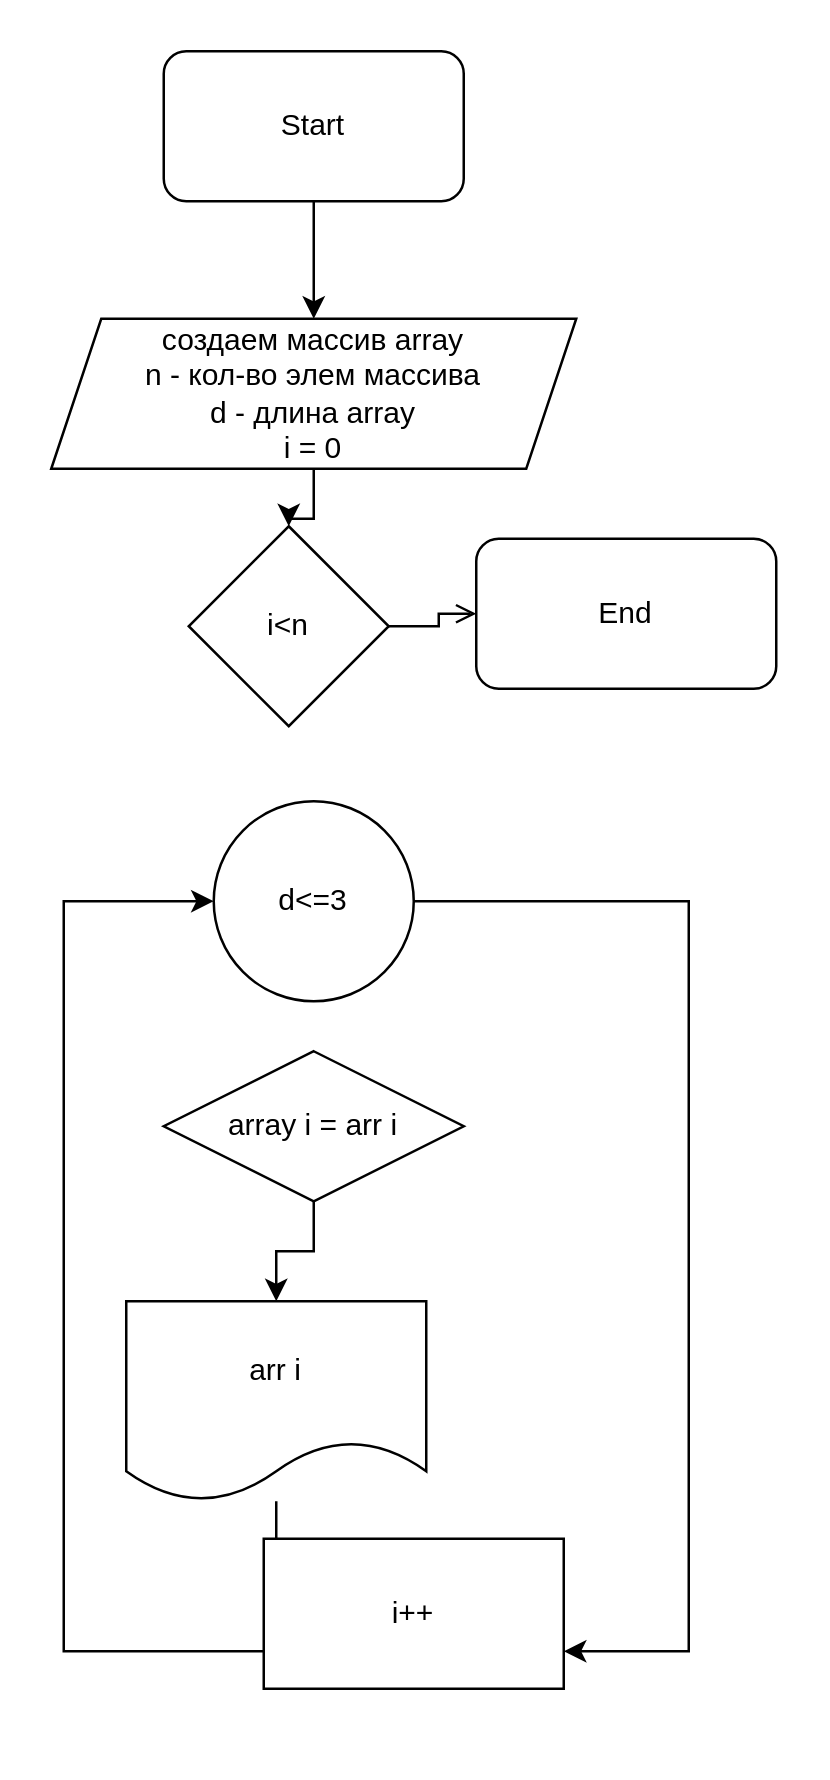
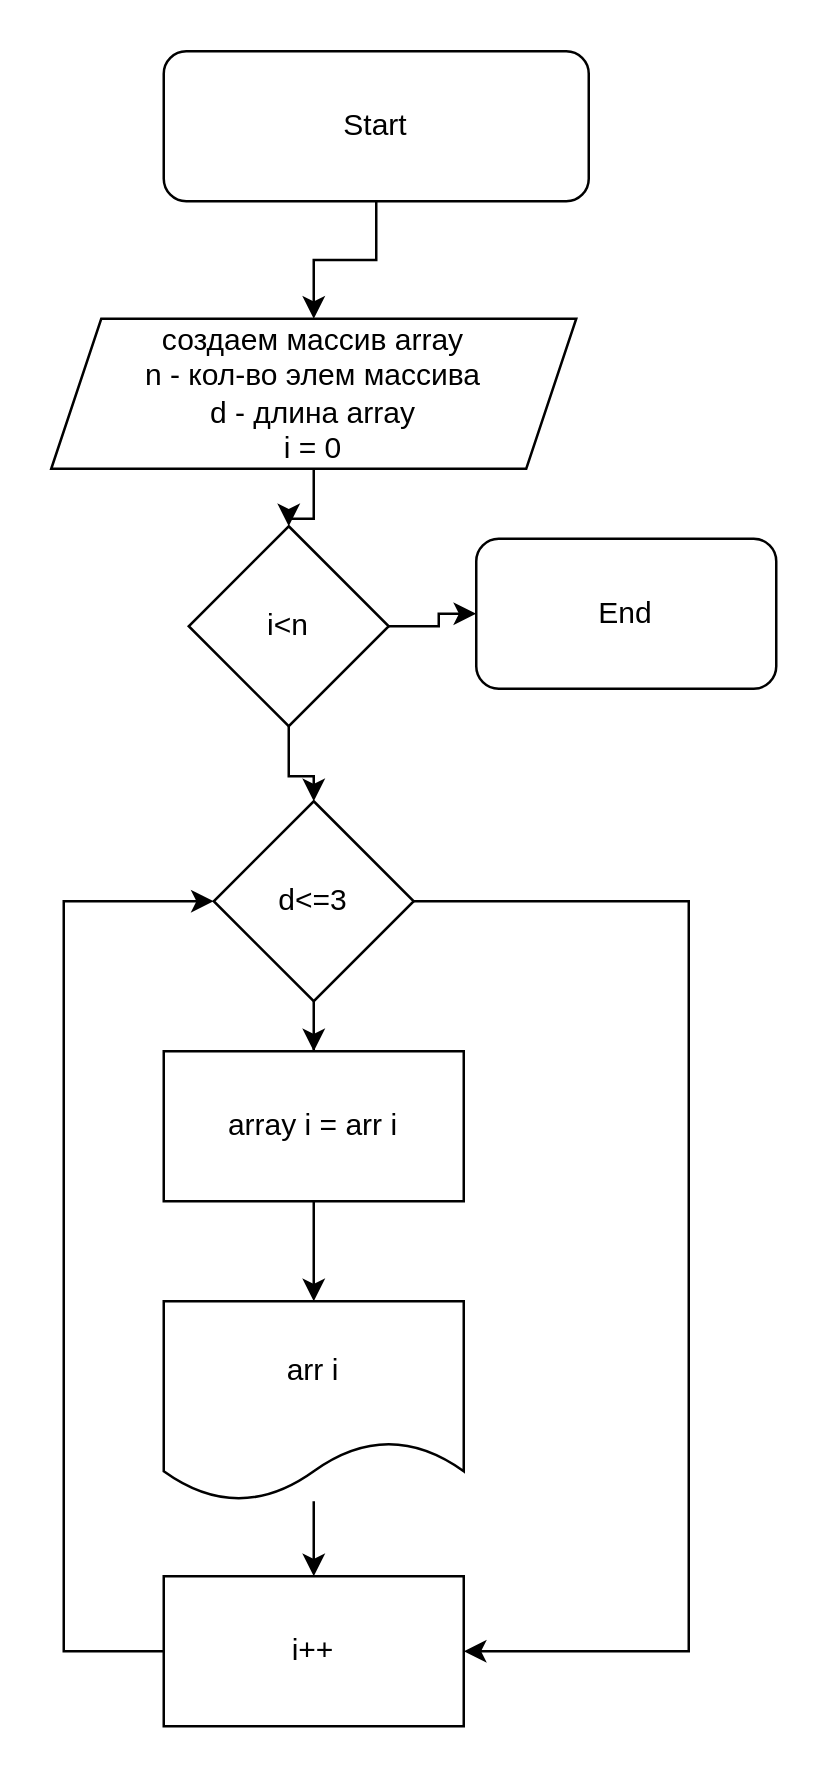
- <mxCell id="3" value="Start" style="rounded=1;whiteSpace=wrap;html=1;" vertex="1" parent="1"><mxGeometry x="65" y="20" width="120" height="60" as="geometry" /></mxCell>
+ <mxCell id="3" value="Start" style="rounded=1;whiteSpace=wrap;html=1;" vertex="1" parent="1"><mxGeometry x="65" y="20" width="170" height="60" as="geometry" /></mxCell>
- <mxCell id="6" value="" style="edgeStyle=orthogonalEdgeStyle;rounded=0;orthogonalLoop=1;jettySize=auto;html=1;endArrow=open;" edge="1" parent="1" source="8" target="9"><mxGeometry relative="1" as="geometry" /></mxCell>
+ <mxCell id="6" value="" style="edgeStyle=orthogonalEdgeStyle;rounded=0;orthogonalLoop=1;jettySize=auto;html=1;" edge="1" parent="1" source="8" target="9"><mxGeometry relative="1" as="geometry" /></mxCell>
+ <mxCell id="7" value="" style="edgeStyle=orthogonalEdgeStyle;rounded=0;orthogonalLoop=1;jettySize=auto;html=1;" edge="1" parent="1" source="8" target="12"><mxGeometry relative="1" as="geometry" /></mxCell>
- <mxCell id="12" value="d&amp;lt;=3" style="ellipse;whiteSpace=wrap;html=1;" vertex="1" parent="1"><mxGeometry x="85" y="320" width="80" height="80" as="geometry" /></mxCell>
+ <mxCell id="12" value="d&amp;lt;=3" style="rhombus;whiteSpace=wrap;html=1;" vertex="1" parent="1"><mxGeometry x="85" y="320" width="80" height="80" as="geometry" /></mxCell>
+ <mxCell id="10" value="" style="edgeStyle=orthogonalEdgeStyle;rounded=0;orthogonalLoop=1;jettySize=auto;html=1;" edge="1" parent="1" source="12" target="14"><mxGeometry relative="1" as="geometry" /></mxCell>
- <mxCell id="14" value="array i = arr i" style="rhombus;whiteSpace=wrap;html=1;" vertex="1" parent="1"><mxGeometry x="65" y="420" width="120" height="60" as="geometry" /></mxCell>
+ <mxCell id="14" value="array i = arr i" style="whiteSpace=wrap;html=1;" vertex="1" parent="1"><mxGeometry x="65" y="420" width="120" height="60" as="geometry" /></mxCell>
- <mxCell id="16" value="arr i" style="shape=document;whiteSpace=wrap;html=1;boundedLbl=1;" vertex="1" parent="1"><mxGeometry x="50" y="520" width="120" height="80" as="geometry" /></mxCell>
+ <mxCell id="16" value="arr i" style="shape=document;whiteSpace=wrap;html=1;boundedLbl=1;" vertex="1" parent="1"><mxGeometry x="65" y="520" width="120" height="80" as="geometry" /></mxCell>
- <mxCell id="18" value="i++" style="whiteSpace=wrap;html=1;" vertex="1" parent="1"><mxGeometry x="105" y="615" width="120" height="60" as="geometry" /></mxCell>
+ <mxCell id="18" value="i++" style="whiteSpace=wrap;html=1;" vertex="1" parent="1"><mxGeometry x="65" y="630" width="120" height="60" as="geometry" /></mxCell>
